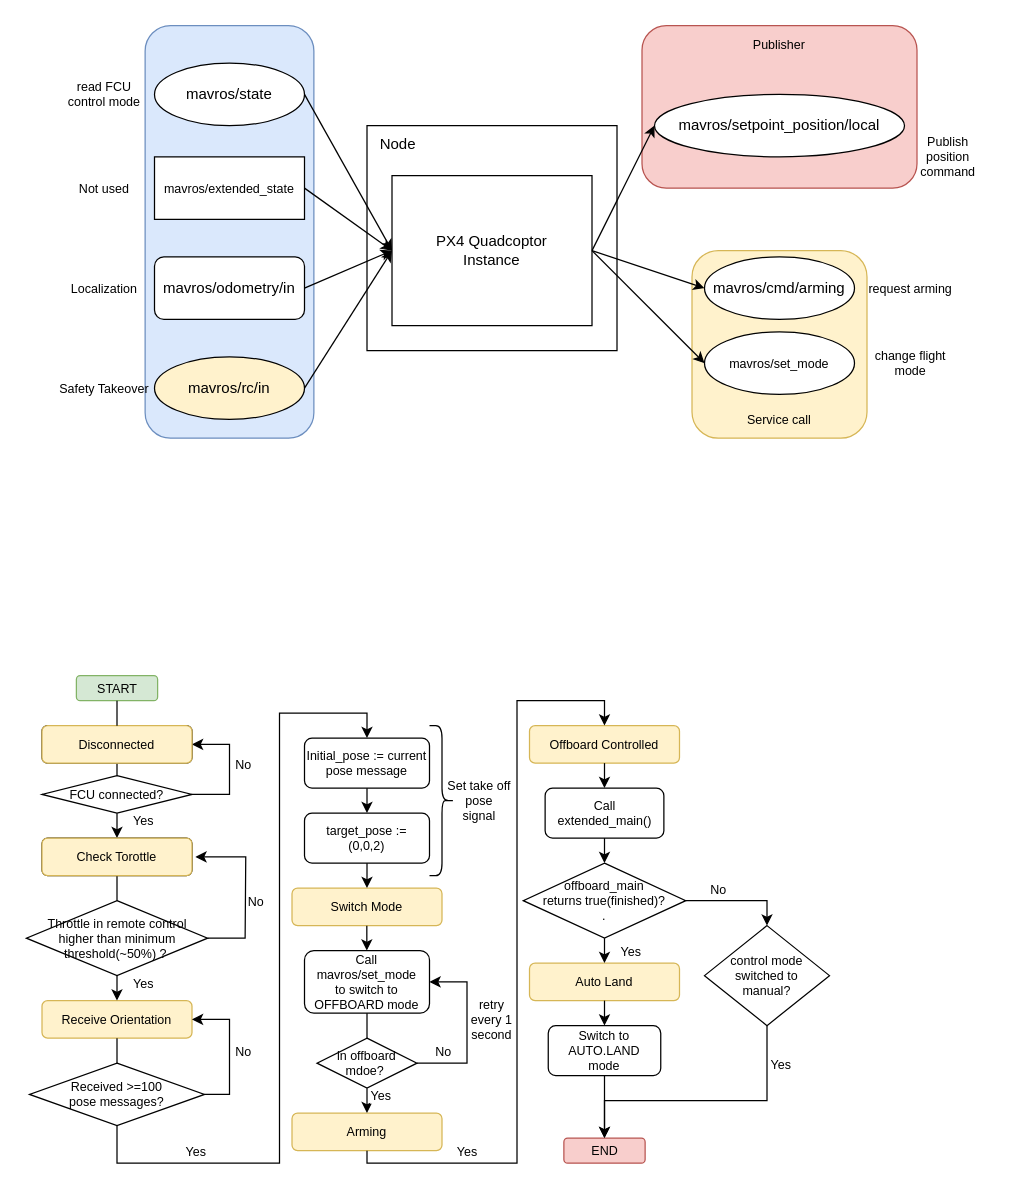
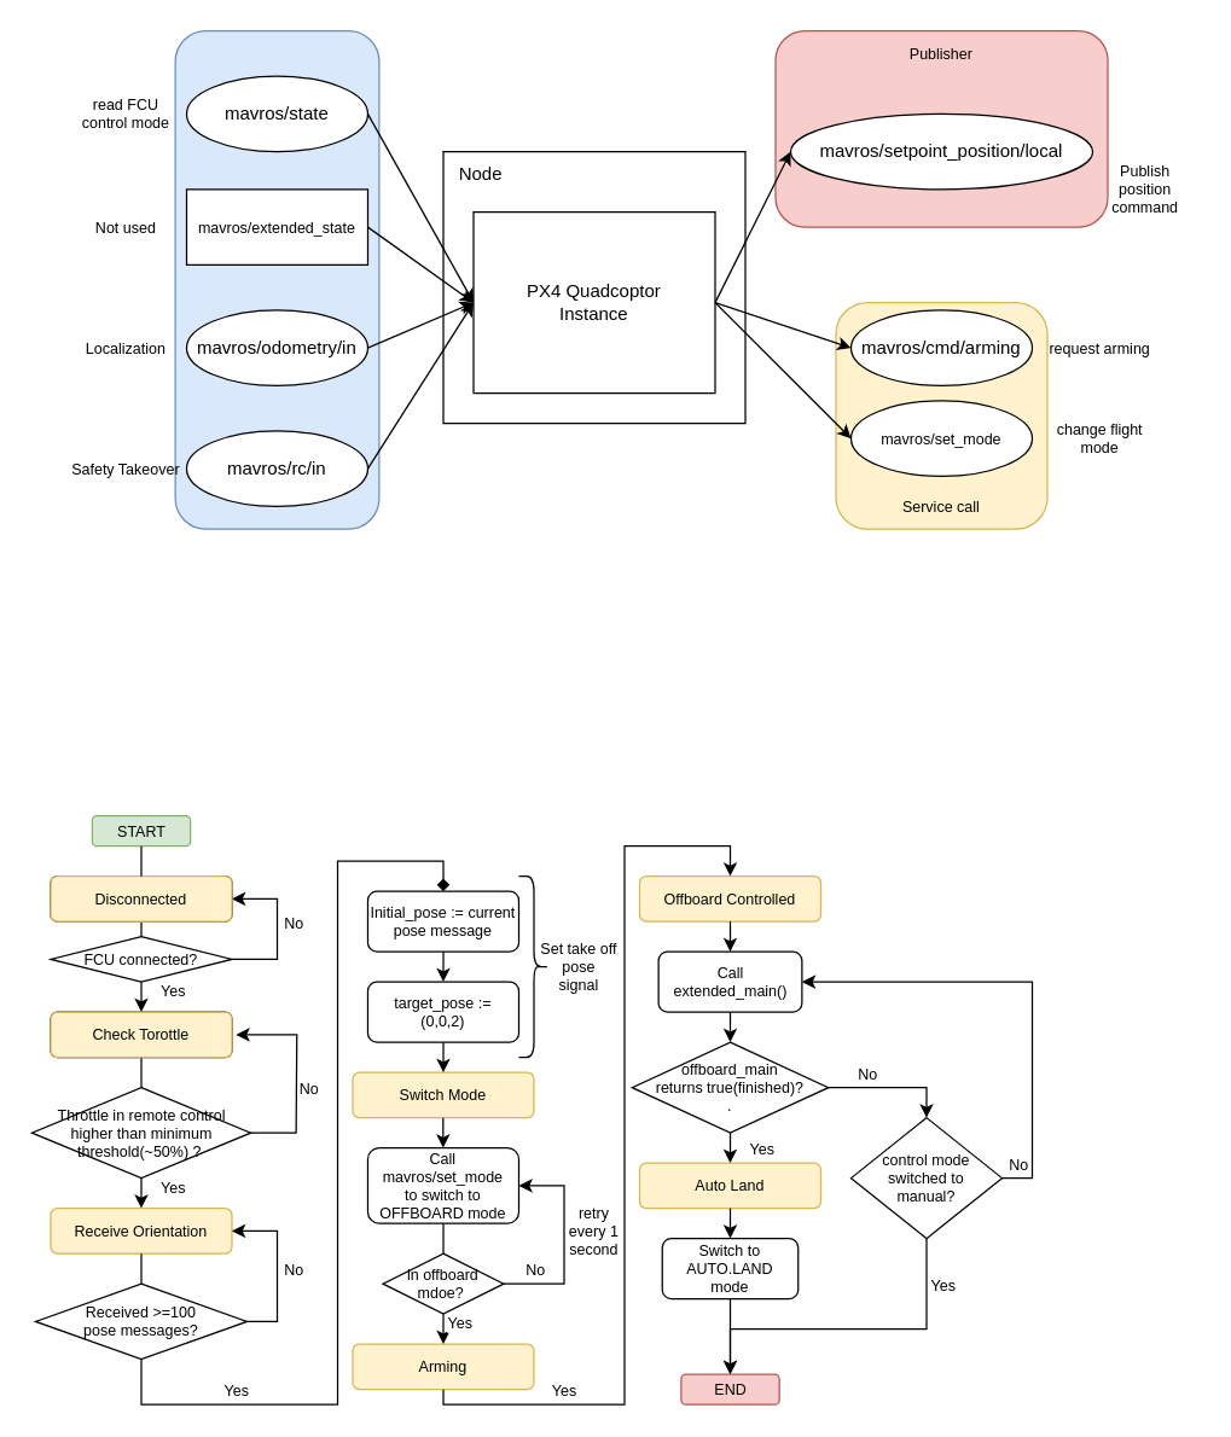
- <mxCell id="10" value="mavros/odometry/in" style="whiteSpace=wrap;html=1;rounded=1;" vertex="1" parent="1"><mxGeometry x="123" y="205" width="120" height="50" as="geometry" /></mxCell>
+ <mxCell id="10" value="mavros/odometry/in" style="ellipse;whiteSpace=wrap;html=1;" vertex="1" parent="1"><mxGeometry x="123" y="205" width="120" height="50" as="geometry" /></mxCell>
- <mxCell id="11" value="mavros/rc/in" style="ellipse;whiteSpace=wrap;html=1;fillColor=#fff2cc;" vertex="1" parent="1"><mxGeometry x="123" y="285" width="120" height="50" as="geometry" /></mxCell>
+ <mxCell id="11" value="mavros/rc/in" style="ellipse;whiteSpace=wrap;html=1;" vertex="1" parent="1"><mxGeometry x="123" y="285" width="120" height="50" as="geometry" /></mxCell>
- <mxCell id="59" value="" style="endArrow=classic;html=1;rounded=0;fontSize=10;exitX=0.5;exitY=1;exitDx=0;exitDy=0;entryX=0.5;entryY=0;entryDx=0;entryDy=0;" edge="1" parent="1" source="52" target="56"><mxGeometry width="50" height="50" relative="1" as="geometry"><mxPoint x="103" y="970" as="sourcePoint" /><mxPoint x="153" y="920" as="targetPoint" /><Array as="points"><mxPoint y="930" x="93" /><mxPoint x="223" y="930" /><mxPoint x="223" y="570" /><mxPoint x="293" y="570" /></Array></mxGeometry></mxCell>
+ <mxCell id="59" value="" style="endArrow=diamond;html=1;rounded=0;fontSize=10;exitX=0.5;exitY=1;exitDx=0;exitDy=0;entryX=0.5;entryY=0;entryDx=0;entryDy=0;" edge="1" parent="1" source="52" target="56"><mxGeometry width="50" height="50" relative="1" as="geometry"><mxPoint x="103" y="970" as="sourcePoint" /><mxPoint x="153" y="920" as="targetPoint" /><Array as="points"><mxPoint y="930" x="93" /><mxPoint x="223" y="930" /><mxPoint x="223" y="570" /><mxPoint x="293" y="570" /></Array></mxGeometry></mxCell>
+ <mxCell id="81" value="" style="endArrow=classic;html=1;rounded=0;fontSize=10;exitX=1;exitY=0.5;exitDx=0;exitDy=0;entryX=1;entryY=0.5;entryDx=0;entryDy=0;" edge="1" parent="1" source="80" target="73"><mxGeometry width="50" height="50" relative="1" as="geometry"><mxPoint x="683" y="790" as="sourcePoint" /><mxPoint x="733" y="740" as="targetPoint" /><Array as="points"><mxPoint x="683" y="780" /><mxPoint x="683" y="650" /></Array></mxGeometry></mxCell>
+ <mxCell id="82" value="No" style="edgeLabel;html=1;align=center;verticalAlign=middle;resizable=0;points=[];fontSize=10;" vertex="1" connectable="0" parent="81"><mxGeometry x="-0.912" relative="1" as="geometry"><mxPoint x="-3" y="-10" as="offset" /></mxGeometry></mxCell>
